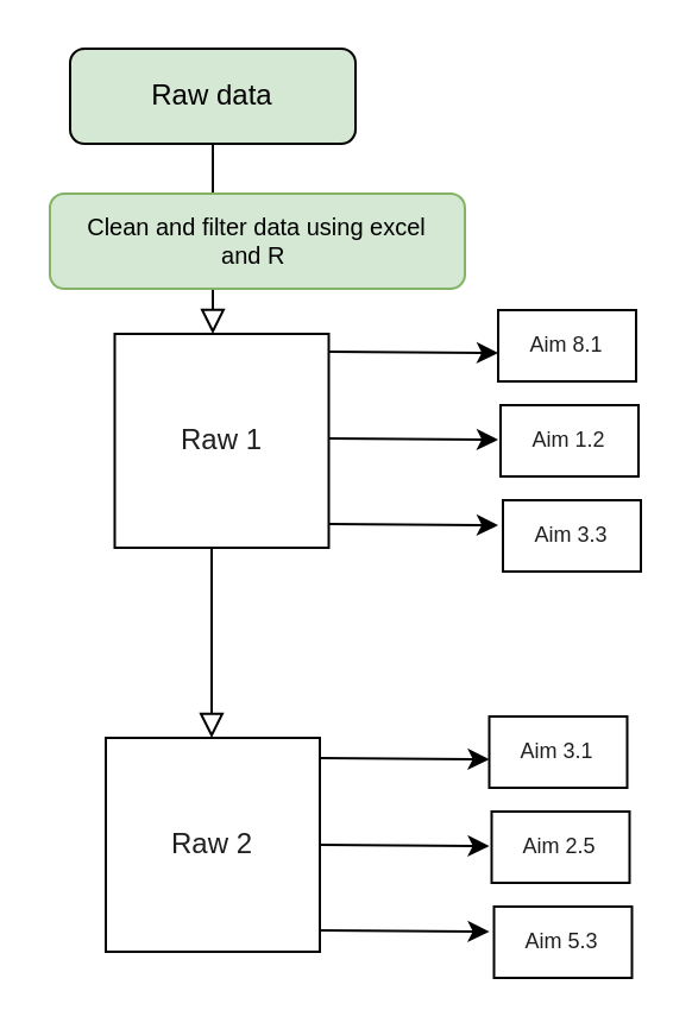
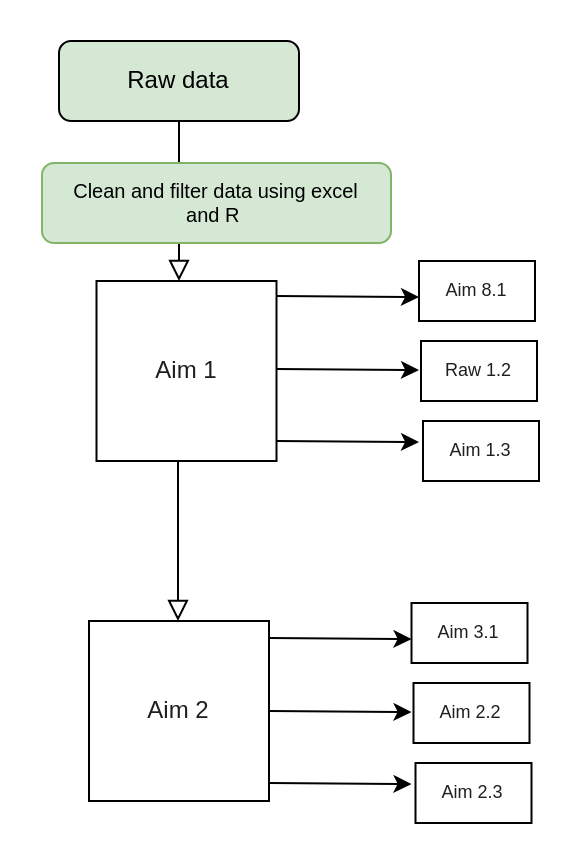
- <mxCell id="6" value="Raw 1" style="whiteSpace=wrap;html=1;aspect=fixed;fontSize=12;fontColor=#1F1F1F;fillColor=default;align=center;" vertex="1" parent="1"><mxGeometry x="47.75" y="140" width="90" height="90" as="geometry" /></mxCell>
+ <mxCell id="6" value="Aim 1" style="whiteSpace=wrap;html=1;aspect=fixed;fontSize=12;fontColor=#1F1F1F;fillColor=default;align=center;" vertex="1" parent="1"><mxGeometry x="47.75" y="140" width="90" height="90" as="geometry" /></mxCell>
- <mxCell id="8" value="Aim 1.2" style="rounded=0;whiteSpace=wrap;html=1;fontSize=9;fontColor=#1F1F1F;fillColor=default;align=center;" vertex="1" parent="1"><mxGeometry x="210" y="170" width="58" height="30" as="geometry" /></mxCell>
+ <mxCell id="8" value="Raw 1.2" style="rounded=0;whiteSpace=wrap;html=1;fontSize=9;fontColor=#1F1F1F;fillColor=default;align=center;" vertex="1" parent="1"><mxGeometry x="210" y="170" width="58" height="30" as="geometry" /></mxCell>
- <mxCell id="9" value="Aim 3.3" style="rounded=0;whiteSpace=wrap;html=1;fontSize=9;fontColor=#1F1F1F;fillColor=default;align=center;" vertex="1" parent="1"><mxGeometry x="211" y="210" width="58" height="30" as="geometry" /></mxCell>
+ <mxCell id="9" value="Aim 1.3" style="rounded=0;whiteSpace=wrap;html=1;fontSize=9;fontColor=#1F1F1F;fillColor=default;align=center;" vertex="1" parent="1"><mxGeometry x="211" y="210" width="58" height="30" as="geometry" /></mxCell>
- <mxCell id="13" value="Raw 2" style="whiteSpace=wrap;html=1;aspect=fixed;fontSize=12;fontColor=#1F1F1F;fillColor=default;align=center;" vertex="1" parent="1"><mxGeometry x="44" y="310" width="90" height="90" as="geometry" /></mxCell>
+ <mxCell id="13" value="Aim 2" style="whiteSpace=wrap;html=1;aspect=fixed;fontSize=12;fontColor=#1F1F1F;fillColor=default;align=center;" vertex="1" parent="1"><mxGeometry x="44" y="310" width="90" height="90" as="geometry" /></mxCell>
- <mxCell id="16" value="Aim 2.5" style="rounded=0;whiteSpace=wrap;html=1;fontSize=9;fontColor=#1F1F1F;fillColor=default;align=center;" vertex="1" parent="1"><mxGeometry x="206.25" y="341" width="58" height="30" as="geometry" /></mxCell>
+ <mxCell id="16" value="Aim 2.2" style="rounded=0;whiteSpace=wrap;html=1;fontSize=9;fontColor=#1F1F1F;fillColor=default;align=center;" vertex="1" parent="1"><mxGeometry x="206.25" y="341" width="58" height="30" as="geometry" /></mxCell>
- <mxCell id="17" value="Aim 5.3" style="rounded=0;whiteSpace=wrap;html=1;fontSize=9;fontColor=#1F1F1F;fillColor=default;align=center;" vertex="1" parent="1"><mxGeometry x="207.25" y="381" width="58" height="30" as="geometry" /></mxCell>
+ <mxCell id="17" value="Aim 2.3" style="rounded=0;whiteSpace=wrap;html=1;fontSize=9;fontColor=#1F1F1F;fillColor=default;align=center;" vertex="1" parent="1"><mxGeometry x="207.25" y="381" width="58" height="30" as="geometry" /></mxCell>
